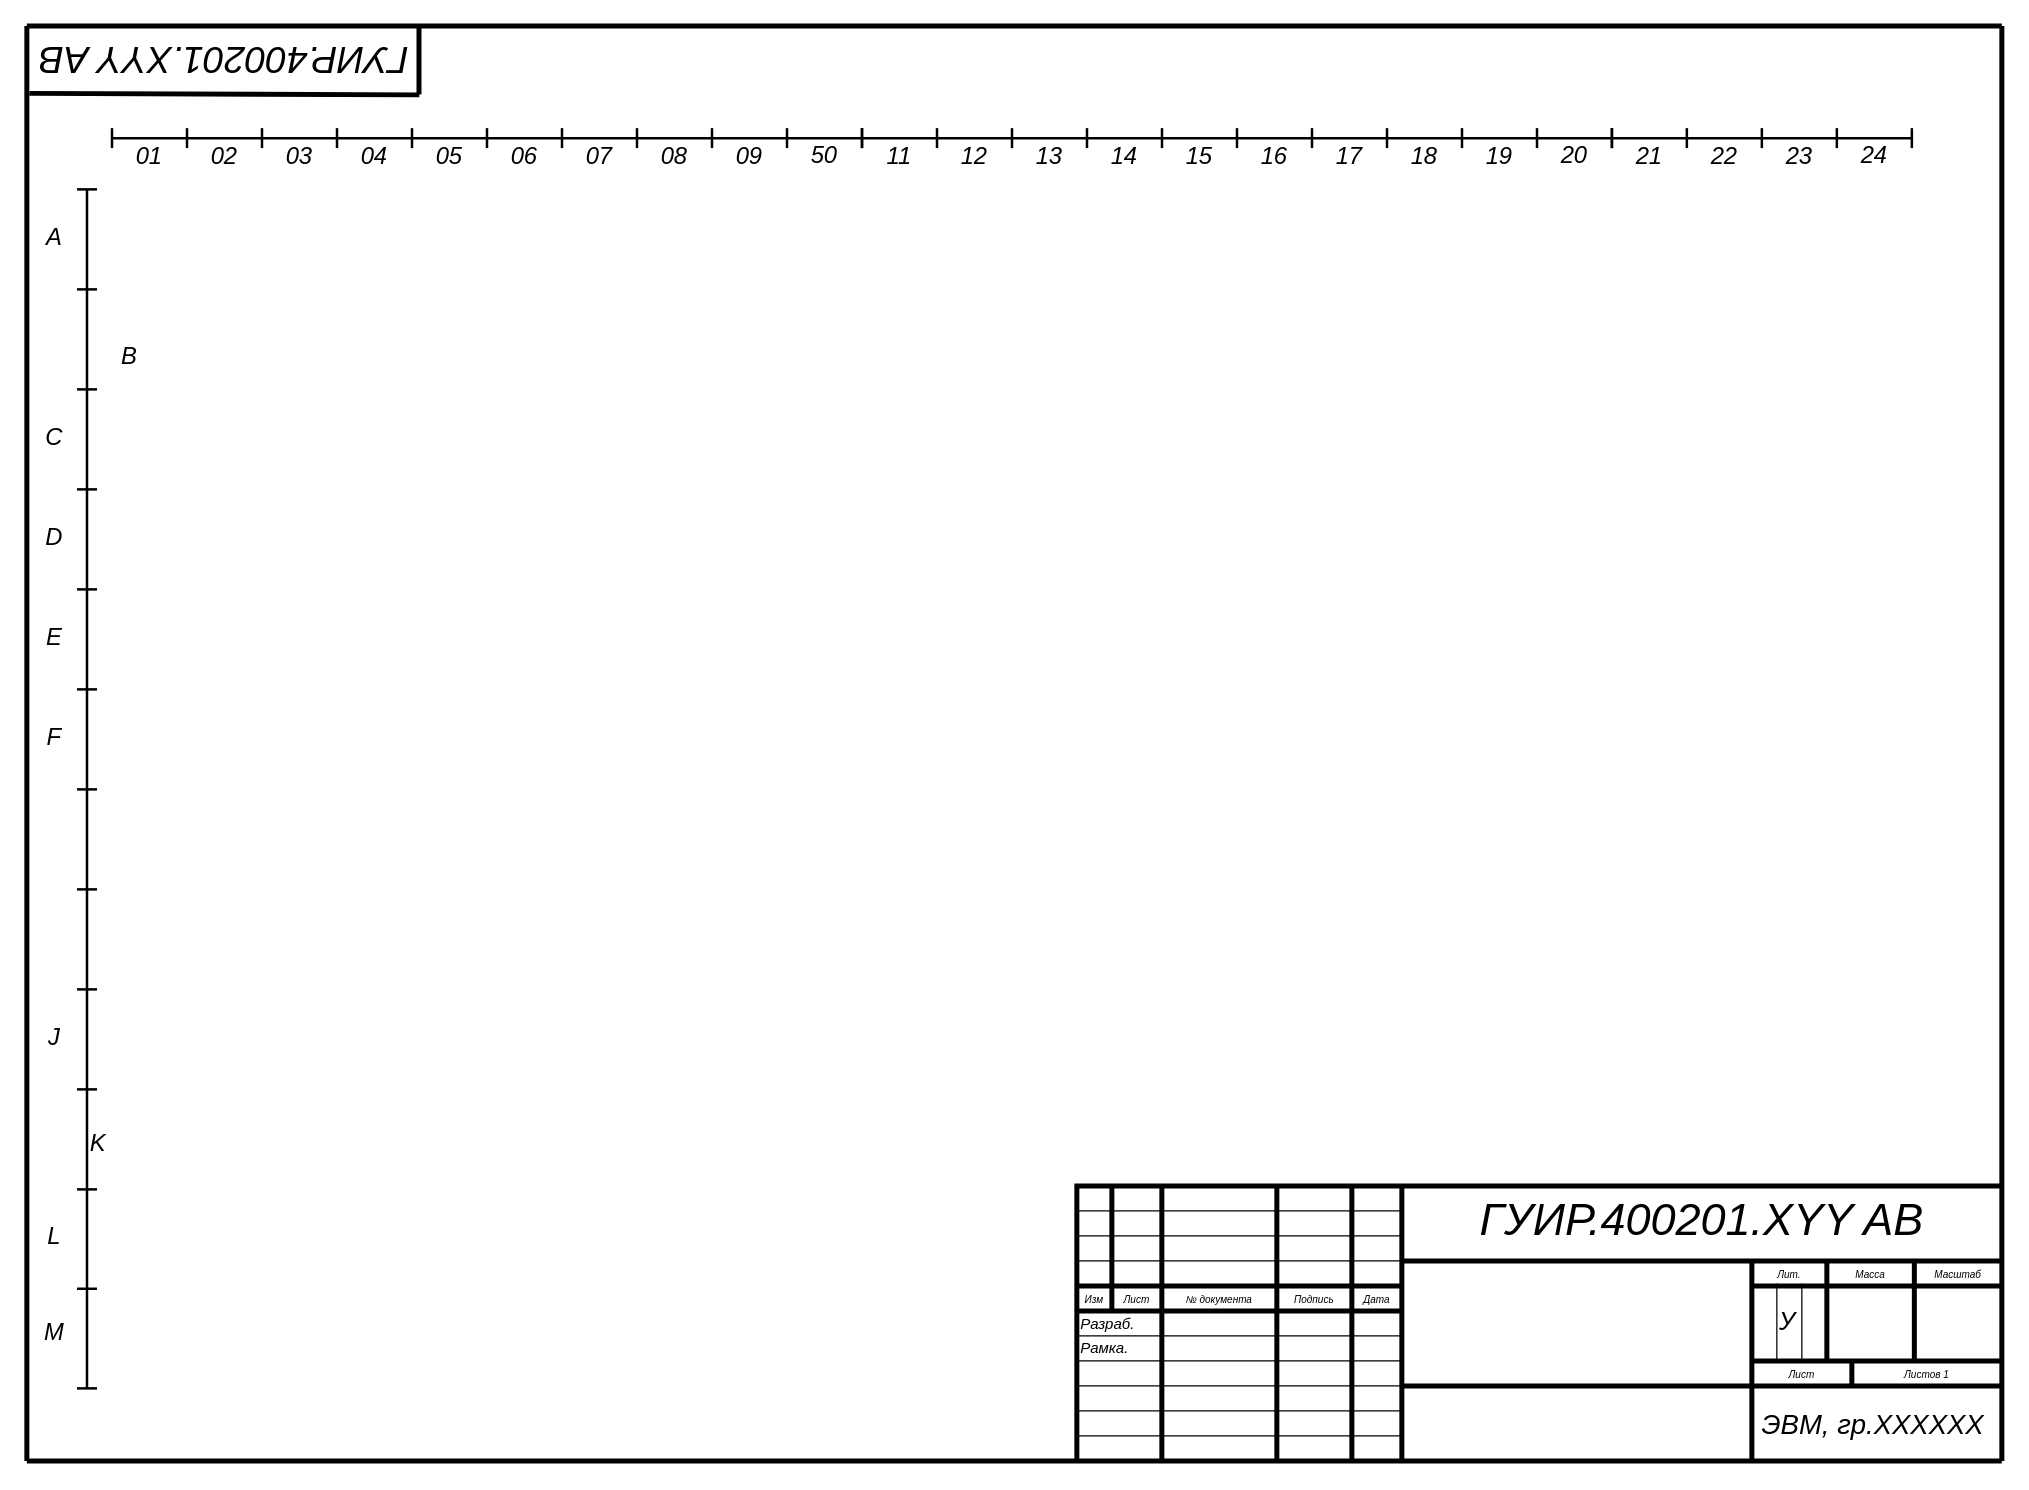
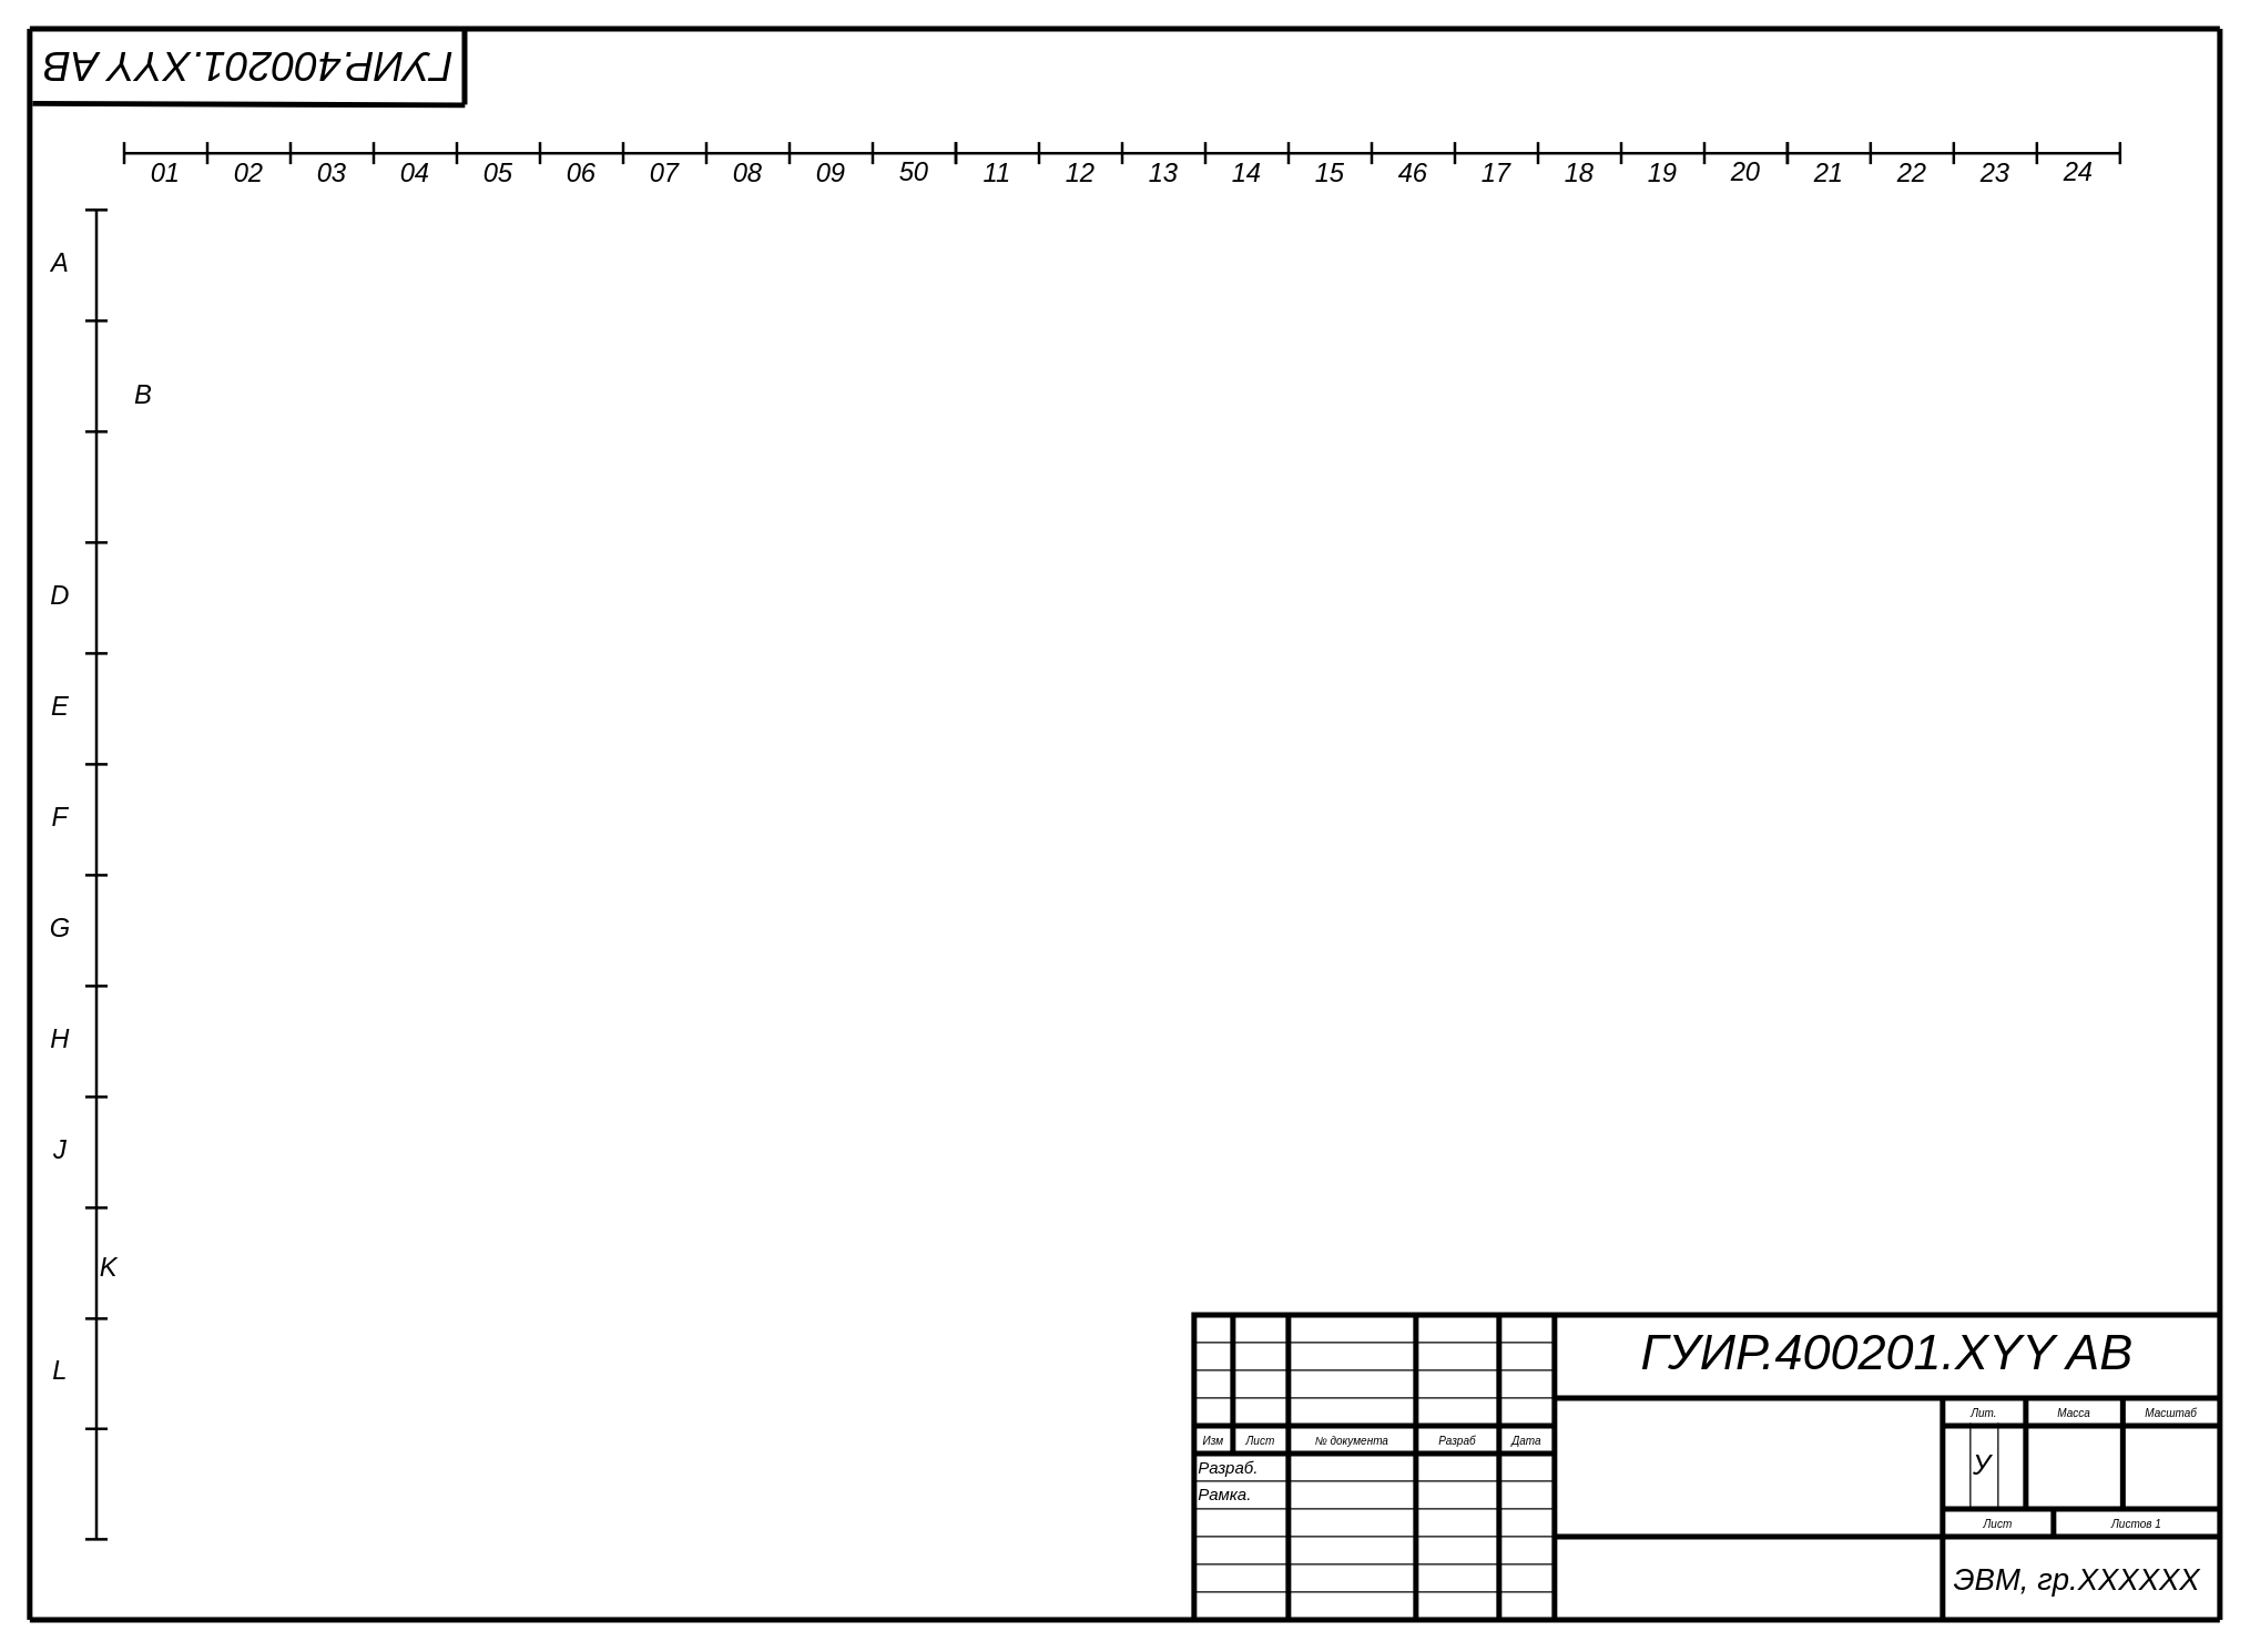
- <mxCell id="113" value="&lt;font style=&quot;font-size: 19px; color: rgb(0, 0, 0); direction: ltr; letter-spacing: 0px; line-height: 120%; opacity: 1;&quot;&gt;&lt;span&gt;16&lt;br&gt;&lt;/span&gt;&lt;/font&gt;" style="verticalAlign=middle;align=center;vsdxID=879;fillColor=none;gradientColor=none;strokeColor=none;strokeWidth=2;labelBackgroundColor=none;rounded=0;html=1;whiteSpace=wrap;fontFamily=Arial;fontStyle=2;container=0;" vertex="1" parent="52"><mxGeometry x="989" y="115" width="60" height="20" as="geometry" /></mxCell>
+ <mxCell id="113" value="&lt;font style=&quot;font-size: 19px; color: rgb(0, 0, 0); direction: ltr; letter-spacing: 0px; line-height: 120%; opacity: 1;&quot;&gt;&lt;span&gt;46&lt;br&gt;&lt;/span&gt;&lt;/font&gt;" style="verticalAlign=middle;align=center;vsdxID=879;fillColor=none;gradientColor=none;strokeColor=none;strokeWidth=2;labelBackgroundColor=none;rounded=0;html=1;whiteSpace=wrap;fontFamily=Arial;fontStyle=2;container=0;" vertex="1" parent="52"><mxGeometry x="989" y="115" width="60" height="20" as="geometry" /></mxCell>
- <mxCell id="86" value="&lt;font style=&quot;font-size: 19px; color: rgb(0, 0, 0); direction: ltr; letter-spacing: 0px; line-height: 120%; opacity: 1;&quot;&gt;&lt;span&gt;C&lt;br&gt;&lt;/span&gt;&lt;/font&gt;" style="verticalAlign=middle;align=center;vsdxID=900;fillColor=none;gradientColor=none;strokeColor=none;strokeWidth=2;labelBackgroundColor=none;rounded=0;html=1;whiteSpace=wrap;fontFamily=Arial;fontStyle=2;container=0;" vertex="1" parent="52"><mxGeometry x="29" y="336" width="28" height="28" as="geometry" /></mxCell>
+ <mxCell id="90" value="&lt;font style=&quot;font-size: 19px; color: rgb(0, 0, 0); direction: ltr; letter-spacing: 0px; line-height: 120%; opacity: 1;&quot;&gt;&lt;span&gt;G&lt;br&gt;&lt;/span&gt;&lt;/font&gt;" style="verticalAlign=middle;align=center;vsdxID=904;fillColor=none;gradientColor=none;strokeColor=none;strokeWidth=2;labelBackgroundColor=none;rounded=0;html=1;whiteSpace=wrap;fontFamily=Arial;fontStyle=2;container=0;" vertex="1" parent="52"><mxGeometry x="29" y="656" width="28" height="28" as="geometry" /></mxCell>
+ <mxCell id="91" value="&lt;font style=&quot;font-size: 19px; color: rgb(0, 0, 0); direction: ltr; letter-spacing: 0px; line-height: 120%; opacity: 1;&quot;&gt;&lt;span&gt;H&lt;br&gt;&lt;/span&gt;&lt;/font&gt;" style="verticalAlign=middle;align=center;vsdxID=905;fillColor=none;gradientColor=none;strokeColor=none;strokeWidth=2;labelBackgroundColor=none;rounded=0;html=1;whiteSpace=wrap;fontFamily=Arial;fontStyle=2;container=0;" vertex="1" parent="52"><mxGeometry x="29" y="736" width="28" height="28" as="geometry" /></mxCell>
- <mxCell id="35" value="&lt;font style=&quot;font-size: 8px; direction: ltr; letter-spacing: 0px; line-height: 120%; opacity: 1;&quot;&gt;&lt;span&gt;Подпись&lt;br&gt;&lt;/span&gt;&lt;/font&gt;" style="verticalAlign=middle;align=center;vsdxID=32;fillColor=none;gradientColor=none;shape=stencil(nZBLDoAgDERP0z3SIyjew0SURgSD+Lu9kMZoXLhwN9O+tukAlrNpJg1SzDH4QW/URgNYgZTkjA4UkwJUgGXng+6DX1zLfmoymdXo17xh5zmRJ6Q42BWCfc2oJfdAr+Yv+AP9Cb7OJ3H/2JG1HNGz/84klThPVCc=);strokeColor=none;strokeWidth=4;spacingTop=-1;spacingBottom=-1;spacingLeft=-1;spacingRight=-1;labelBackgroundColor=none;rounded=0;html=1;whiteSpace=wrap;fontFamily=Helvetica;fontStyle=2" parent="1" vertex="1"><mxGeometry x="1022.88" y="1030.2" width="56" height="16" as="geometry" /></mxCell>
+ <mxCell id="35" value="&lt;font style=&quot;font-size: 8px; direction: ltr; letter-spacing: 0px; line-height: 120%; opacity: 1;&quot;&gt;&lt;span&gt;Разраб&lt;br&gt;&lt;/span&gt;&lt;/font&gt;" style="verticalAlign=middle;align=center;vsdxID=32;fillColor=none;gradientColor=none;shape=stencil(nZBLDoAgDERP0z3SIyjew0SURgSD+Lu9kMZoXLhwN9O+tukAlrNpJg1SzDH4QW/URgNYgZTkjA4UkwJUgGXng+6DX1zLfmoymdXo17xh5zmRJ6Q42BWCfc2oJfdAr+Yv+AP9Cb7OJ3H/2JG1HNGz/84klThPVCc=);strokeColor=none;strokeWidth=4;spacingTop=-1;spacingBottom=-1;spacingLeft=-1;spacingRight=-1;labelBackgroundColor=none;rounded=0;html=1;whiteSpace=wrap;fontFamily=Helvetica;fontStyle=2" parent="1" vertex="1"><mxGeometry x="1022.88" y="1030.2" width="56" height="16" as="geometry" /></mxCell>
- <mxCell id="130" value="&lt;font style=&quot;font-size: 19px ; color: rgb(0 , 0 , 0) ; direction: ltr ; letter-spacing: 0px ; line-height: 120% ; opacity: 1&quot;&gt;&lt;span&gt;M&lt;br&gt;&lt;/span&gt;&lt;/font&gt;" style="verticalAlign=middle;align=center;vsdxID=910;fillColor=none;gradientColor=none;strokeColor=none;strokeWidth=2;labelBackgroundColor=none;rounded=0;html=1;whiteSpace=wrap;fontFamily=Arial;fontStyle=2;container=0;" vertex="1" parent="52"><mxGeometry x="29" y="1052.2" width="28" height="28" as="geometry" /></mxCell>
